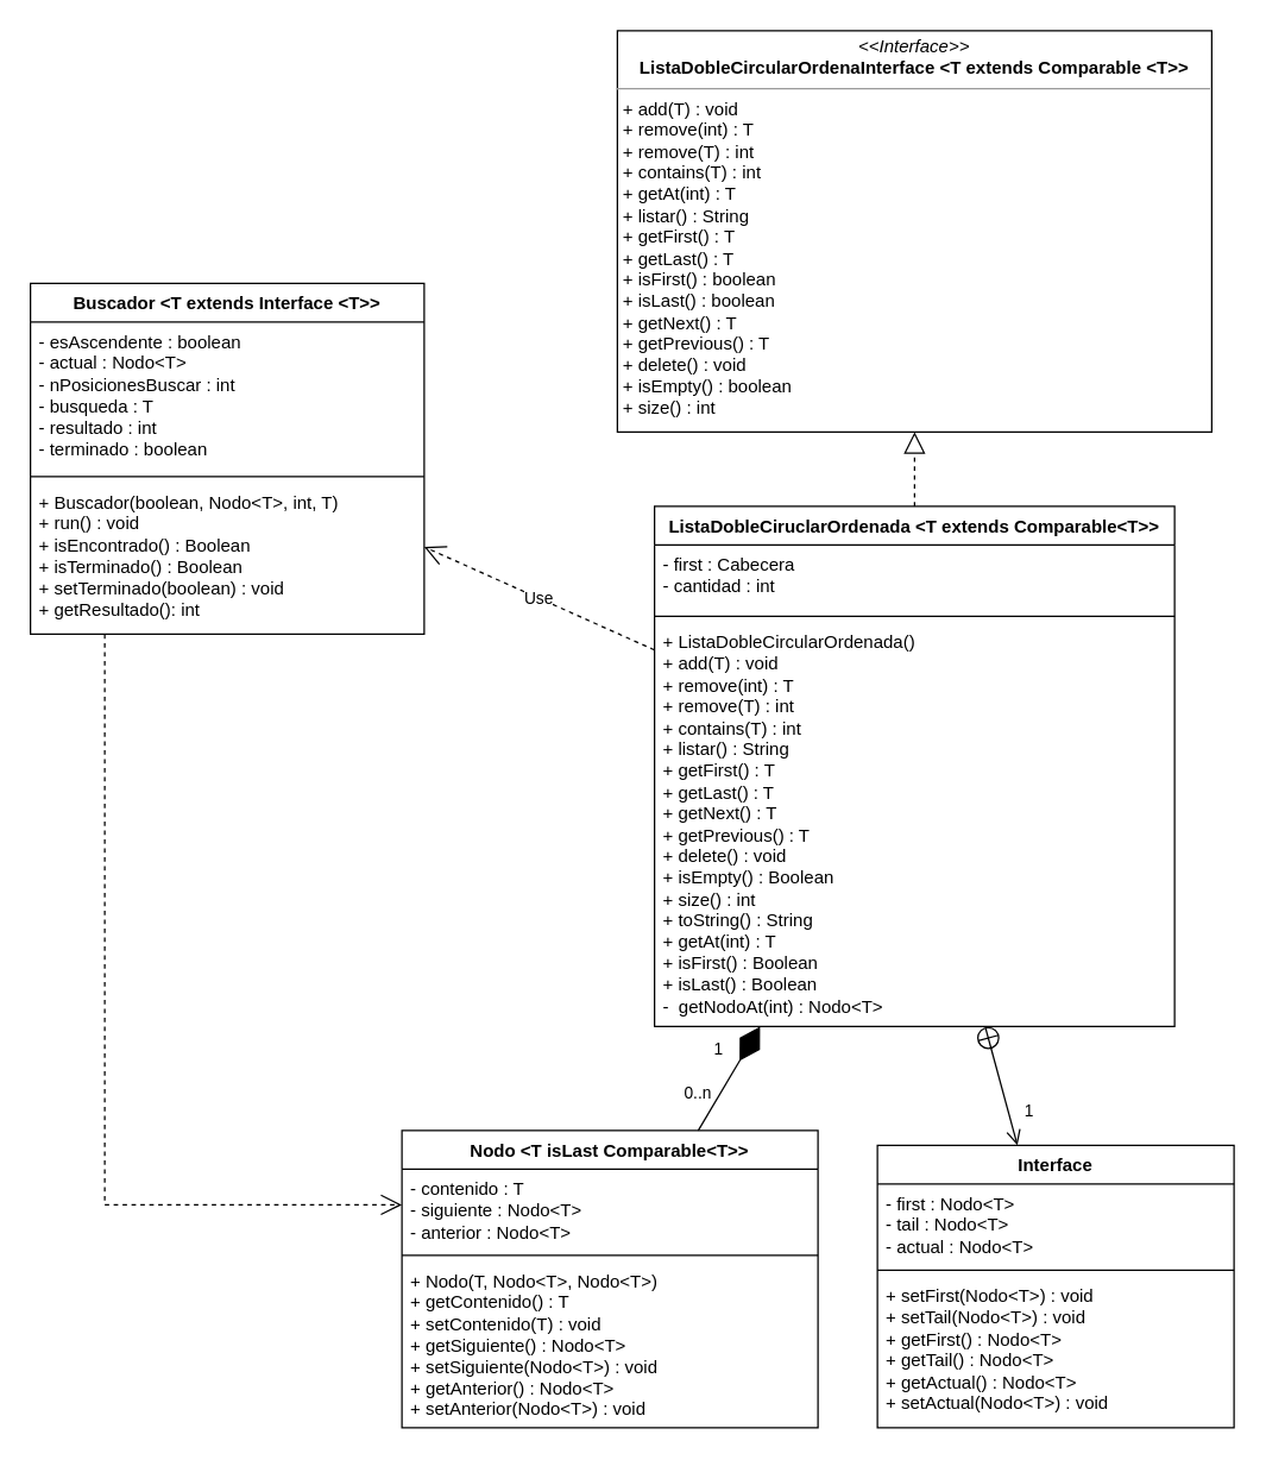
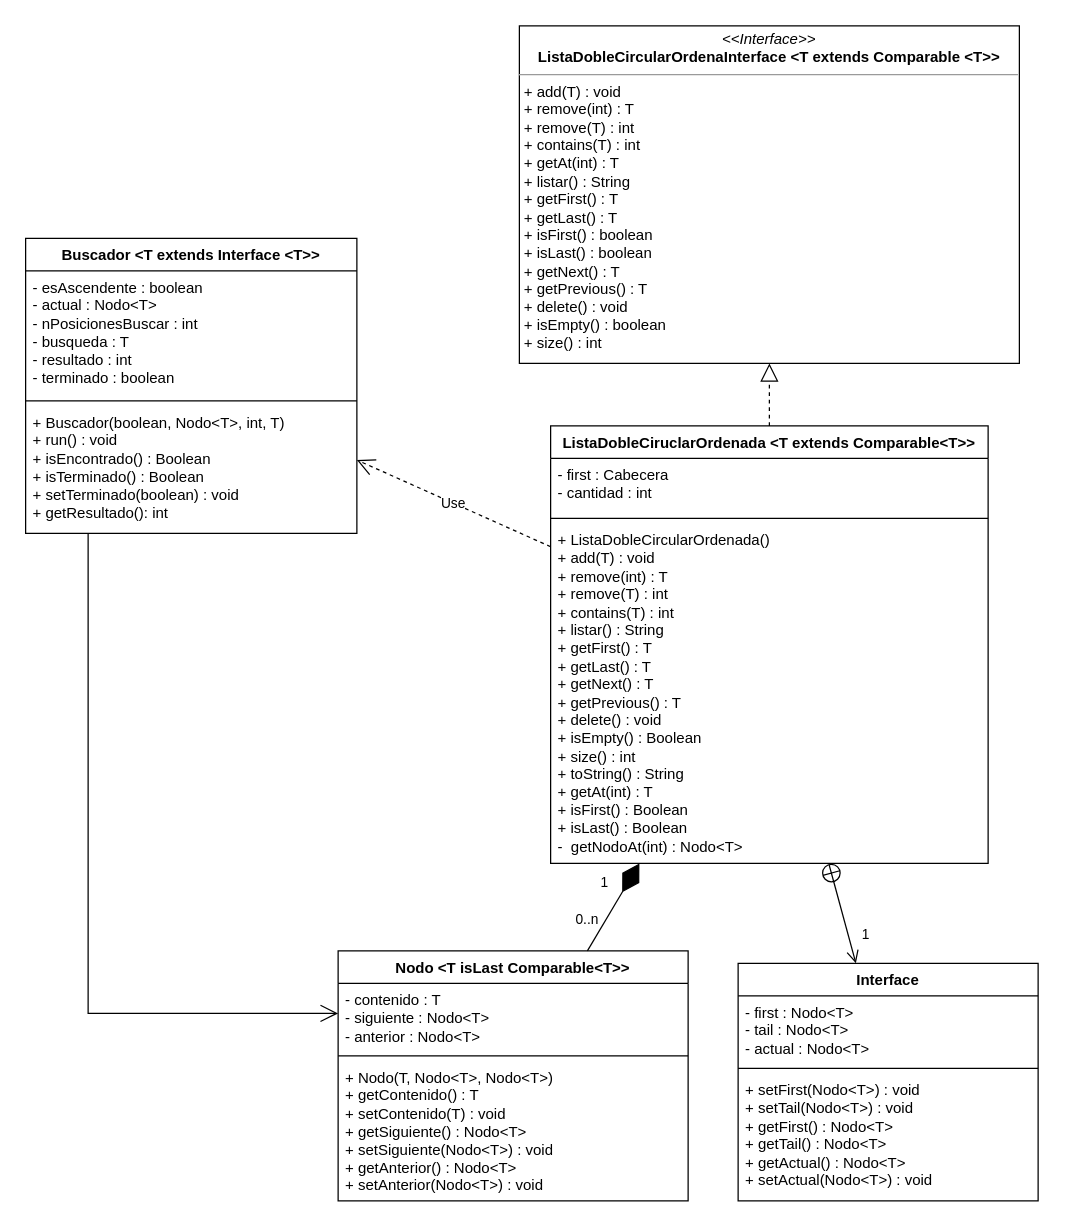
- <mxCell id="26" value="" style="endArrow=open;endFill=1;endSize=12;html=1;rounded=0;edgeStyle=orthogonalEdgeStyle;dashed=1;" parent="1" source="2" target="11" edge="1"><mxGeometry width="160" relative="1" as="geometry"><mxPoint x="270" y="520" as="sourcePoint" /><mxPoint x="430" y="520" as="targetPoint" /><Array as="points"><mxPoint x="70" y="810" /></Array></mxGeometry></mxCell>
+ <mxCell id="26" value="" style="endArrow=open;endFill=1;endSize=12;html=1;rounded=0;edgeStyle=orthogonalEdgeStyle;" parent="1" source="2" target="11" edge="1"><mxGeometry width="160" relative="1" as="geometry"><mxPoint x="270" y="520" as="sourcePoint" /><mxPoint x="430" y="520" as="targetPoint" /><Array as="points"><mxPoint x="70" y="810" /></Array></mxGeometry></mxCell>
